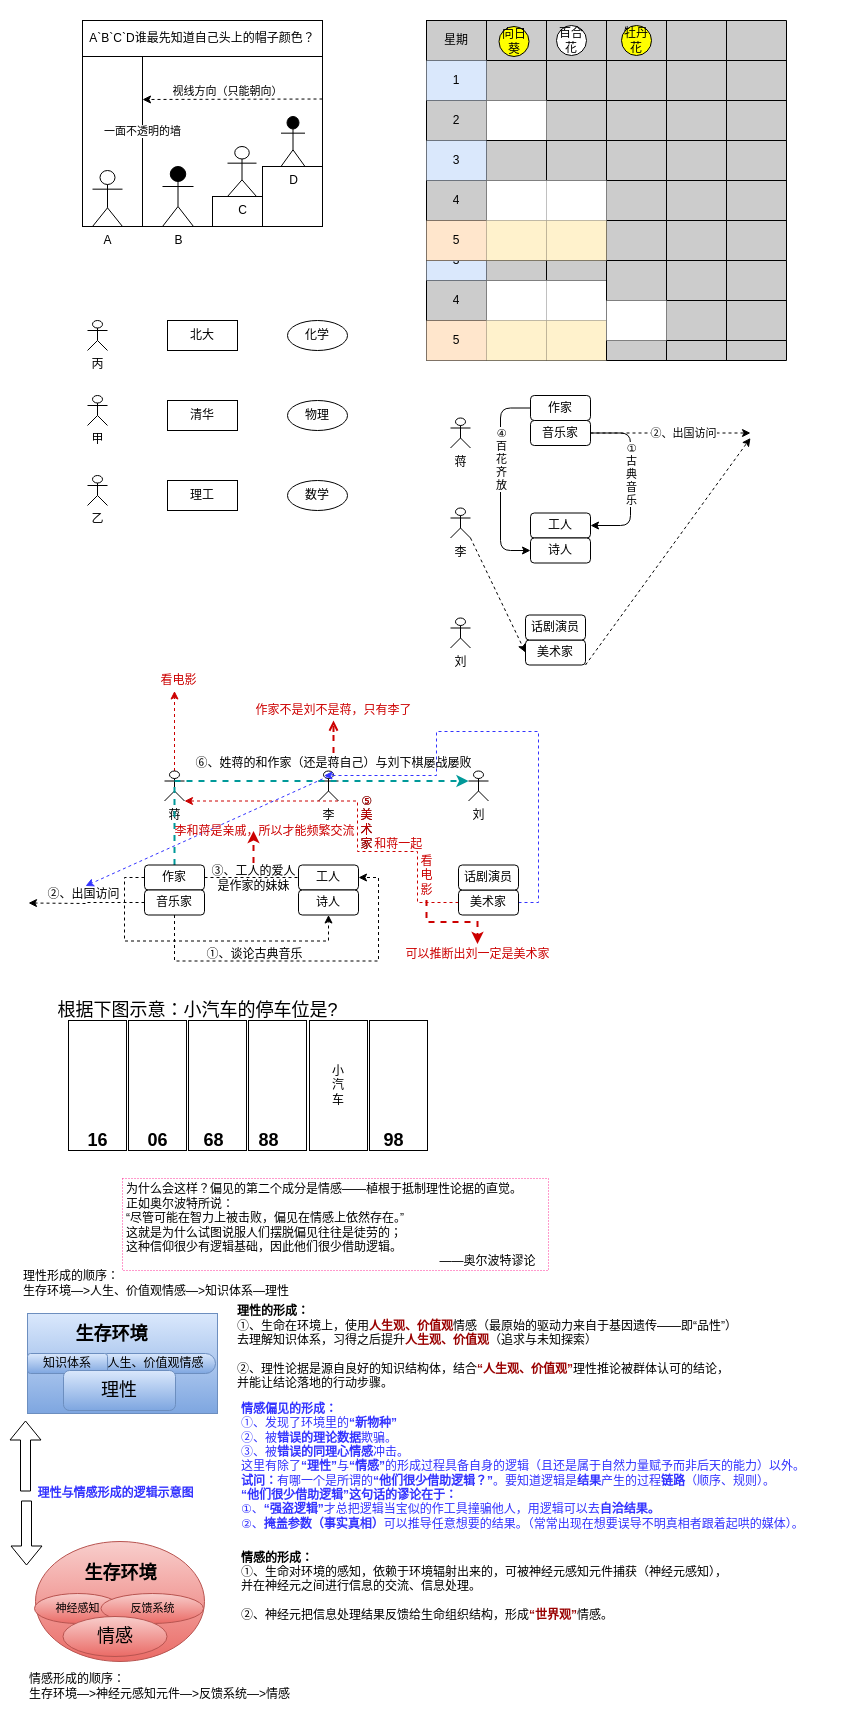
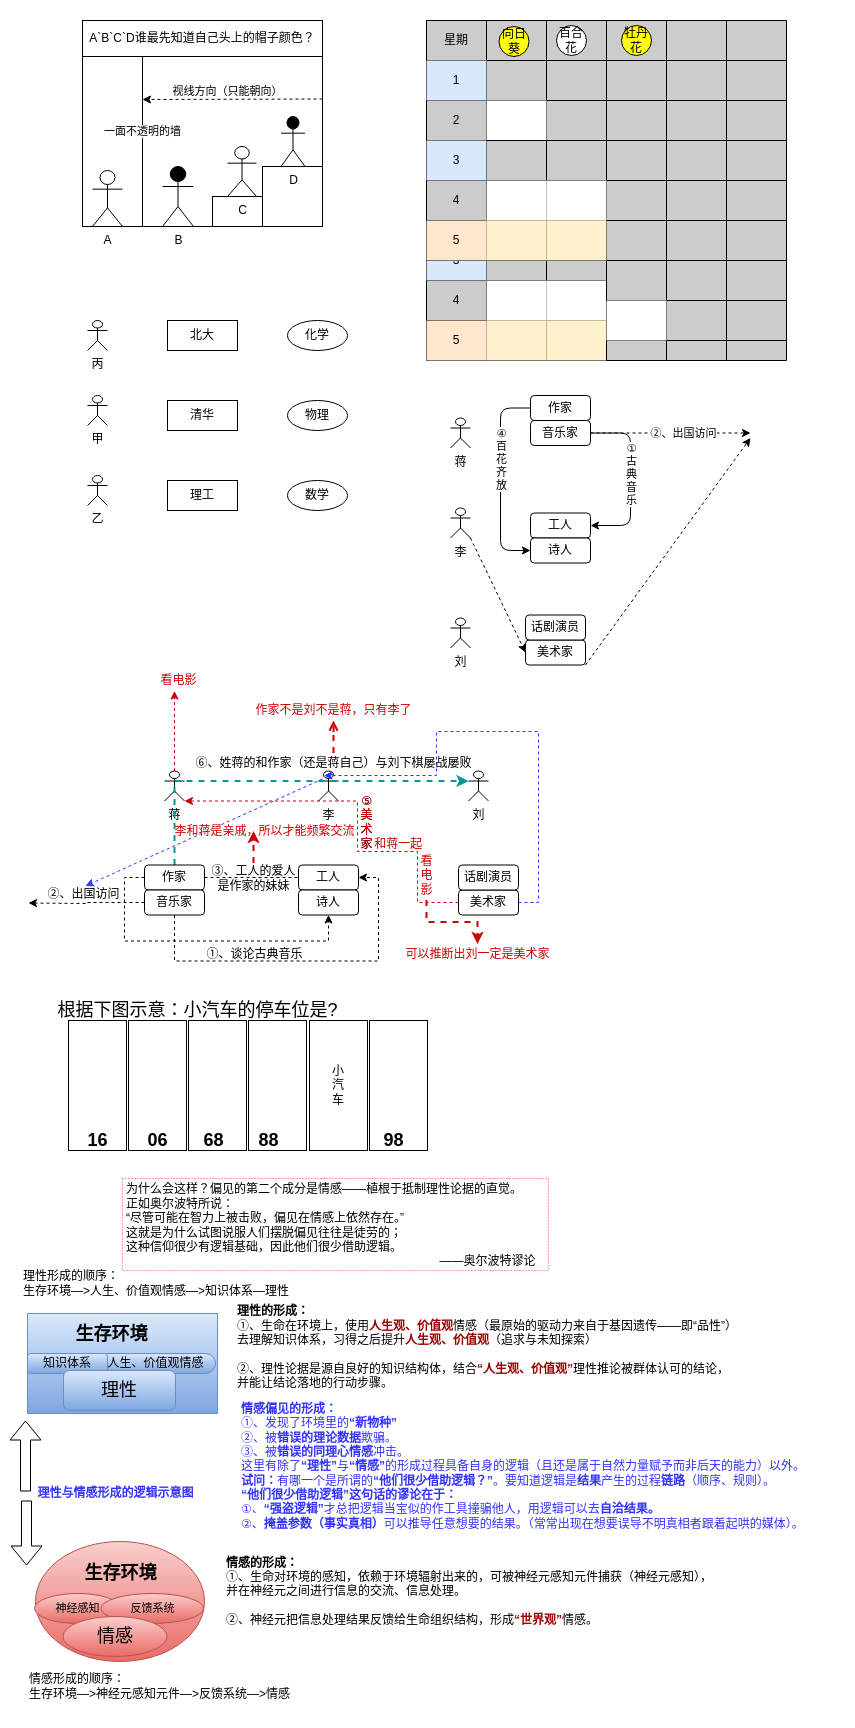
- <mxCell id="233" value="&lt;b&gt;情感的形成：&lt;/b&gt;&lt;br&gt;①、生命对环境的感知，依赖于环境辐射出来的，可被神经元感知元件捕获（神经元感知），&lt;br&gt;并在神经元之间进行信息的交流、信息处理。&lt;br&gt;&lt;br&gt;②、神经元把信息处理结果反馈给生命组织结构，形成&lt;b&gt;&lt;font color=&quot;#990000&quot;&gt;“世界观”&lt;/font&gt;&lt;/b&gt;情感。" style="text;html=1;align=left;verticalAlign=middle;resizable=0;points=[];autosize=1;strokeColor=none;fillColor=none;" parent="1" vertex="1"><mxGeometry x="239" y="1544" width="510" height="84" as="geometry" /></mxCell>
+ <mxCell id="233" value="&lt;b&gt;情感的形成：&lt;/b&gt;&lt;br&gt;①、生命对环境的感知，依赖于环境辐射出来的，可被神经元感知元件捕获（神经元感知），&lt;br&gt;并在神经元之间进行信息的交流、信息处理。&lt;br&gt;&lt;br&gt;②、神经元把信息处理结果反馈给生命组织结构，形成&lt;b&gt;&lt;font color=&quot;#990000&quot;&gt;“世界观”&lt;/font&gt;&lt;/b&gt;情感。" style="text;html=1;align=left;verticalAlign=middle;resizable=0;points=[];autosize=1;strokeColor=none;fillColor=none;" parent="1" vertex="1"><mxGeometry x="224" y="1549" width="510" height="84" as="geometry" /></mxCell>
